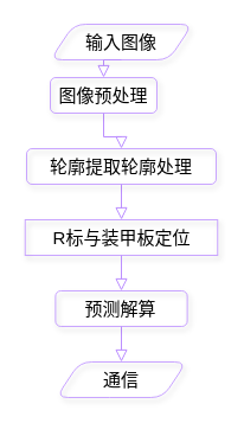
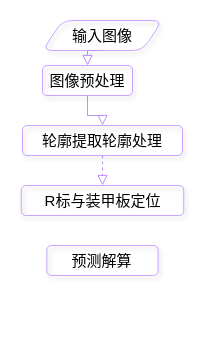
- <mxCell id="5" value="" style="edgeStyle=orthogonalEdgeStyle;rounded=0;sketch=0;orthogonalLoop=1;jettySize=auto;html=1;strokeColor=#BC8FFF;shadow=0;strokeWidth=1;labelBackgroundColor=none;endFill=0;endArrow=block;endSize=8;" edge="1" parent="1" source="6" target="9"><mxGeometry relative="1" as="geometry" /></mxCell>
+ <mxCell id="5" value="" style="edgeStyle=orthogonalEdgeStyle;rounded=0;sketch=0;orthogonalLoop=1;jettySize=auto;html=1;strokeColor=#BC8FFF;shadow=0;strokeWidth=1;labelBackgroundColor=none;endFill=0;endArrow=block;endSize=8;dashed=1;" edge="1" parent="1" source="6" target="9"><mxGeometry relative="1" as="geometry" /></mxCell>
- <mxCell id="9" value="&lt;font style=&quot;font-size: 15px&quot;&gt;R标与装甲板定位&lt;/font&gt;" style="whiteSpace=wrap;html=1;fontSize=12;shadow=1;strokeColor=#BC8FFF;fillColor=none;opacity=80;sketch=0;glass=0;rounded=0;" vertex="1" parent="1"><mxGeometry x="20.75" y="185" width="162.5" height="30" as="geometry" /></mxCell>
+ <mxCell id="9" value="&lt;font style=&quot;font-size: 15px&quot;&gt;R标与装甲板定位&lt;/font&gt;" style="rounded=1;whiteSpace=wrap;html=1;fontSize=12;shadow=1;strokeColor=#BC8FFF;fillColor=none;opacity=80;sketch=0;glass=0;" vertex="1" parent="1"><mxGeometry x="20.75" y="185" width="162.5" height="30" as="geometry" /></mxCell>
- <mxCell id="12" value="" style="edgeStyle=orthogonalEdgeStyle;rounded=0;sketch=0;orthogonalLoop=1;jettySize=auto;html=1;strokeColor=#BC8FFF;shadow=0;strokeWidth=1;labelBackgroundColor=none;endFill=0;endArrow=block;endSize=8;exitX=0.5;exitY=1;exitDx=0;exitDy=0;entryX=0.5;entryY=0;entryDx=0;entryDy=0;" edge="1" parent="1" source="9" target="11"><mxGeometry relative="1" as="geometry"><mxPoint x="112.01" y="165" as="sourcePoint" /><mxPoint x="112.049" y="195" as="targetPoint" /></mxGeometry></mxCell>
- <mxCell id="8" value="" style="edgeStyle=orthogonalEdgeStyle;rounded=0;sketch=0;orthogonalLoop=1;jettySize=auto;html=1;strokeColor=#BC8FFF;endArrow=block;endFill=0;shadow=0;strokeWidth=1;labelBackgroundColor=none;endSize=8;entryX=0.5;entryY=0;entryDx=0;entryDy=0;exitX=0.5;exitY=1;exitDx=0;exitDy=0;" edge="1" parent="1" source="11" target="10"><mxGeometry relative="1" as="geometry"><mxPoint x="102" y="245" as="targetPoint" /><mxPoint x="102" y="285" as="sourcePoint" /></mxGeometry></mxCell>
- <mxCell id="10" value="&lt;font style=&quot;font-size: 15px&quot;&gt;通信&lt;/font&gt;" style="shape=parallelogram;perimeter=parallelogramPerimeter;whiteSpace=wrap;html=1;fixedSize=1;shadow=1;rounded=1;fillColor=none;sketch=0;opacity=80;strokeColor=#BC8FFF;glass=0;" vertex="1" parent="1"><mxGeometry x="47" y="305" width="110" height="30" as="geometry" /></mxCell>
